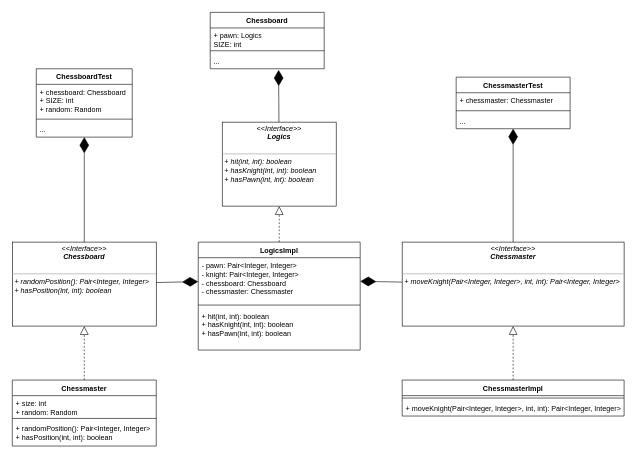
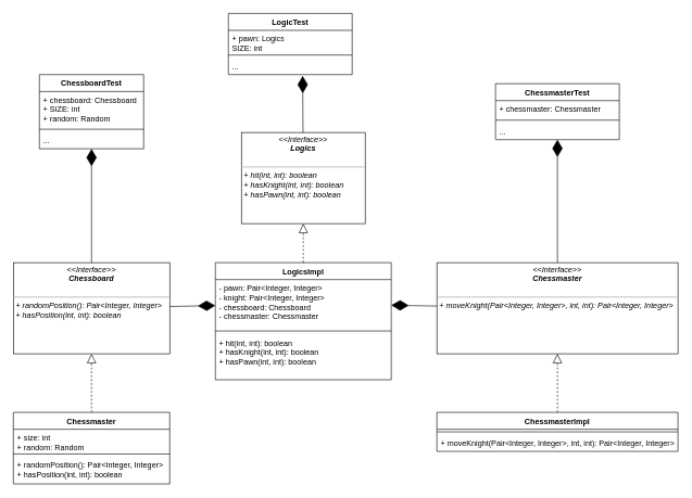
- <mxCell id="21" value="Chessboard" style="swimlane;fontStyle=1;align=center;verticalAlign=top;childLayout=stackLayout;horizontal=1;startSize=26;horizontalStack=0;resizeParent=1;resizeParentMax=0;resizeLast=0;collapsible=1;marginBottom=0;whiteSpace=wrap;html=1;" vertex="1" parent="1"><mxGeometry x="350" y="20" width="190" height="94" as="geometry" /></mxCell>
+ <mxCell id="21" value="LogicTest" style="swimlane;fontStyle=1;align=center;verticalAlign=top;childLayout=stackLayout;horizontal=1;startSize=26;horizontalStack=0;resizeParent=1;resizeParentMax=0;resizeLast=0;collapsible=1;marginBottom=0;whiteSpace=wrap;html=1;" vertex="1" parent="1"><mxGeometry x="350" y="20" width="190" height="94" as="geometry" /></mxCell>
